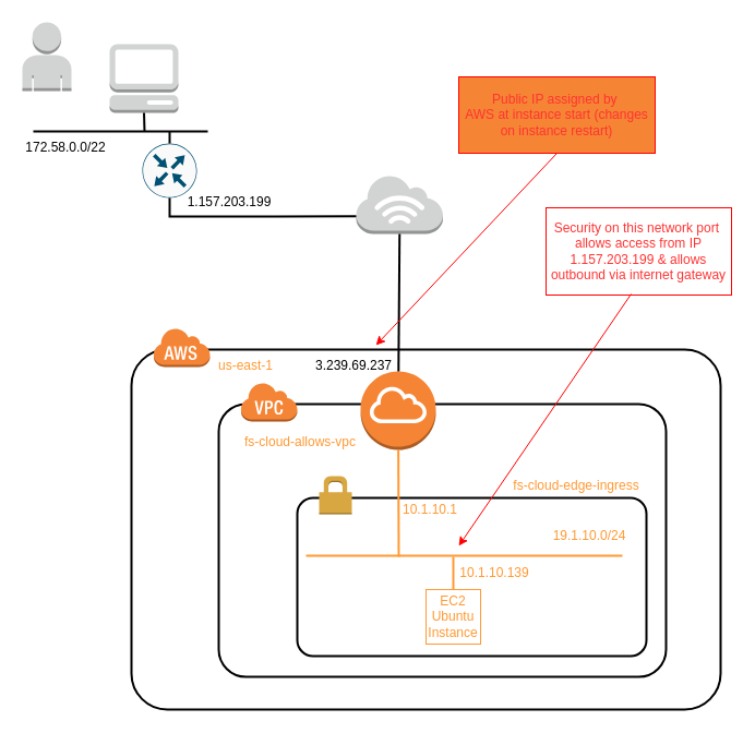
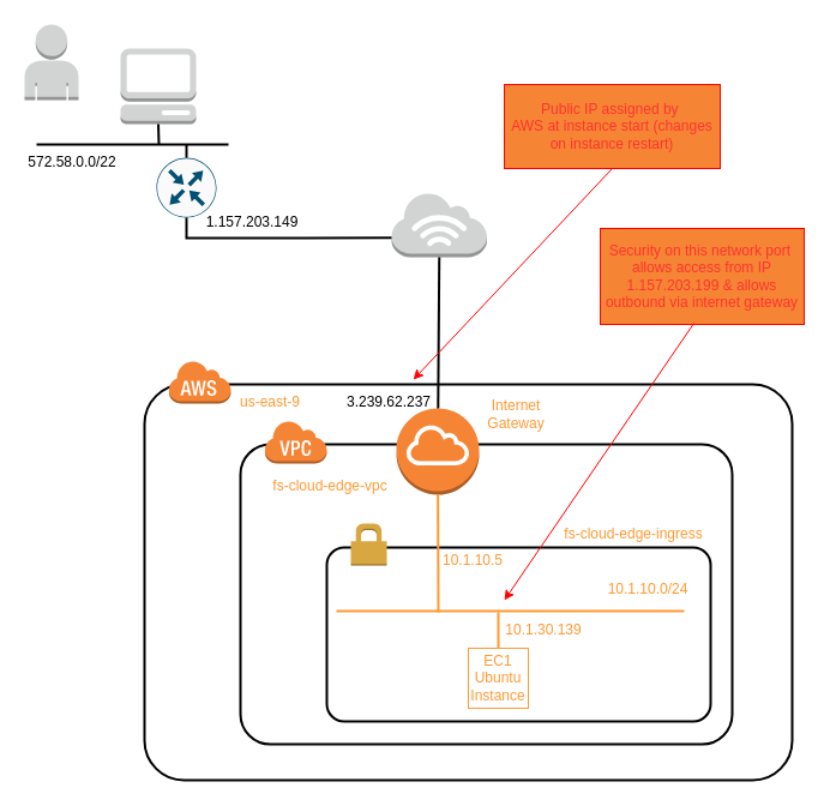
- <mxCell id="17" value="172.58.0.0/22" style="text;html=1;strokeColor=none;fillColor=none;align=center;verticalAlign=middle;whiteSpace=wrap;rounded=0;" parent="14" vertex="1"><mxGeometry x="30" y="120" width="60" height="30" as="geometry" /></mxCell>
+ <mxCell id="17" value="572.58.0.0/22" style="text;html=1;strokeColor=none;fillColor=none;align=center;verticalAlign=middle;whiteSpace=wrap;rounded=0;" parent="14" vertex="1"><mxGeometry x="30" y="120" width="60" height="30" as="geometry" /></mxCell>
- <mxCell id="28" value="1.157.203.199" style="text;html=1;strokeColor=none;fillColor=none;align=center;verticalAlign=middle;whiteSpace=wrap;rounded=0;fontColor=#000000;" parent="14" vertex="1"><mxGeometry x="180" y="170" width="60" height="30" as="geometry" /></mxCell>
+ <mxCell id="28" value="1.157.203.149" style="text;html=1;strokeColor=none;fillColor=none;align=center;verticalAlign=middle;whiteSpace=wrap;rounded=0;fontColor=#000000;" parent="14" vertex="1"><mxGeometry x="180" y="170" width="60" height="30" as="geometry" /></mxCell>
- <mxCell id="37" value="Security on this network port&amp;nbsp;&lt;br&gt;allows access from IP 1.157.203.199 &amp;amp; allows outbound via internet gateway" style="rounded=0;whiteSpace=wrap;html=1;fontColor=#FF3333;strokeColor=#FF0000;" parent="35" vertex="1"><mxGeometry x="500" y="190" width="170" height="80" as="geometry" /></mxCell>
+ <mxCell id="37" value="Security on this network port&amp;nbsp;&lt;br&gt;allows access from IP 1.157.203.199 &amp;amp; allows outbound via internet gateway" style="rounded=0;whiteSpace=wrap;html=1;fontColor=#FF3333;strokeColor=#FF0000;fillColor=#f58534;" parent="35" vertex="1"><mxGeometry x="500" y="190" width="170" height="80" as="geometry" /></mxCell>
- <mxCell id="31" value="us-east-1" style="text;html=1;strokeColor=none;fillColor=none;align=center;verticalAlign=middle;whiteSpace=wrap;rounded=0;fontColor=#FF9933;" parent="14" vertex="1"><mxGeometry x="120" y="320" width="210" height="30" as="geometry" /></mxCell>
+ <mxCell id="31" value="us-east-9" style="text;html=1;strokeColor=none;fillColor=none;align=center;verticalAlign=middle;whiteSpace=wrap;rounded=0;fontColor=#FF9933;" parent="14" vertex="1"><mxGeometry x="120" y="320" width="210" height="30" as="geometry" /></mxCell>
- <mxCell id="34" value="3.239.69.237" style="text;html=1;strokeColor=none;fillColor=none;align=center;verticalAlign=middle;whiteSpace=wrap;rounded=0;" vertex="1" parent="14"><mxGeometry x="294" y="320" width="60" height="30" as="geometry" /></mxCell>
+ <mxCell id="34" value="3.239.62.237" style="text;html=1;strokeColor=none;fillColor=none;align=center;verticalAlign=middle;whiteSpace=wrap;rounded=0;" vertex="1" parent="14"><mxGeometry x="294" y="320" width="60" height="30" as="geometry" /></mxCell>
+ <mxCell id="8" value="Internet Gateway" style="text;html=1;strokeColor=none;fillColor=none;align=center;verticalAlign=middle;whiteSpace=wrap;rounded=0;fontColor=#FF9933;" parent="1" vertex="1"><mxGeometry x="400" y="330" width="60" height="30" as="geometry" /></mxCell>
- <mxCell id="30" value="fs-cloud-allows-vpc" style="text;html=1;strokeColor=none;fillColor=none;align=center;verticalAlign=middle;whiteSpace=wrap;rounded=0;fontColor=#FF9933;" parent="14" vertex="1"><mxGeometry x="170" y="390" width="210" height="30" as="geometry" /></mxCell>
+ <mxCell id="30" value="fs-cloud-edge-vpc" style="text;html=1;strokeColor=none;fillColor=none;align=center;verticalAlign=middle;whiteSpace=wrap;rounded=0;fontColor=#FF9933;" parent="14" vertex="1"><mxGeometry x="170" y="390" width="210" height="30" as="geometry" /></mxCell>
- <mxCell id="33" value="10.1.10.1" style="text;html=1;strokeColor=none;fillColor=none;align=center;verticalAlign=middle;whiteSpace=wrap;rounded=0;fontColor=#FF9933;" parent="14" vertex="1"><mxGeometry x="364" y="452" width="60" height="30" as="geometry" /></mxCell>
+ <mxCell id="33" value="10.1.10.5" style="text;html=1;strokeColor=none;fillColor=none;align=center;verticalAlign=middle;whiteSpace=wrap;rounded=0;fontColor=#FF9933;" parent="14" vertex="1"><mxGeometry x="364" y="452" width="60" height="30" as="geometry" /></mxCell>
- <mxCell id="16" value="19.1.10.0/24" style="text;html=1;strokeColor=none;fillColor=none;align=center;verticalAlign=middle;whiteSpace=wrap;rounded=0;fontColor=#FF9933;" parent="14" vertex="1"><mxGeometry x="510" y="476" width="60" height="30" as="geometry" /></mxCell>
+ <mxCell id="16" value="10.1.10.0/24" style="text;html=1;strokeColor=none;fillColor=none;align=center;verticalAlign=middle;whiteSpace=wrap;rounded=0;fontColor=#FF9933;" parent="14" vertex="1"><mxGeometry x="510" y="476" width="60" height="30" as="geometry" /></mxCell>
- <mxCell id="27" value="10.1.10.139" style="text;html=1;strokeColor=none;fillColor=none;align=center;verticalAlign=middle;whiteSpace=wrap;rounded=0;fontColor=#FF9933;" parent="14" vertex="1"><mxGeometry x="423" y="510" width="60" height="30" as="geometry" /></mxCell>
+ <mxCell id="27" value="10.1.30.139" style="text;html=1;strokeColor=none;fillColor=none;align=center;verticalAlign=middle;whiteSpace=wrap;rounded=0;fontColor=#FF9933;" parent="14" vertex="1"><mxGeometry x="423" y="510" width="60" height="30" as="geometry" /></mxCell>
- <mxCell id="26" value="EC2 Ubuntu Instance" style="text;html=1;strokeColor=none;fillColor=none;align=center;verticalAlign=middle;whiteSpace=wrap;rounded=0;fontColor=#FF9933;" parent="14" vertex="1"><mxGeometry x="385" y="550" width="60" height="30" as="geometry" /></mxCell>
+ <mxCell id="26" value="EC1 Ubuntu Instance" style="text;html=1;strokeColor=none;fillColor=none;align=center;verticalAlign=middle;whiteSpace=wrap;rounded=0;fontColor=#FF9933;" parent="14" vertex="1"><mxGeometry x="385" y="550" width="60" height="30" as="geometry" /></mxCell>
